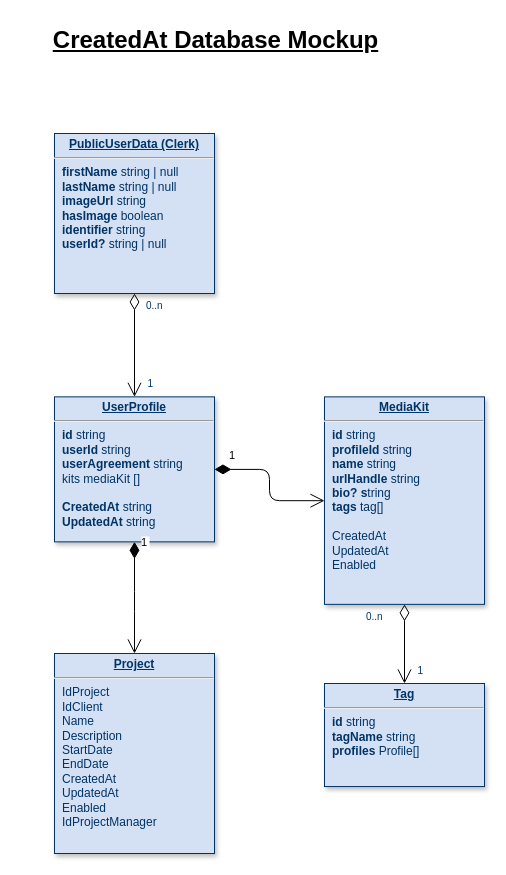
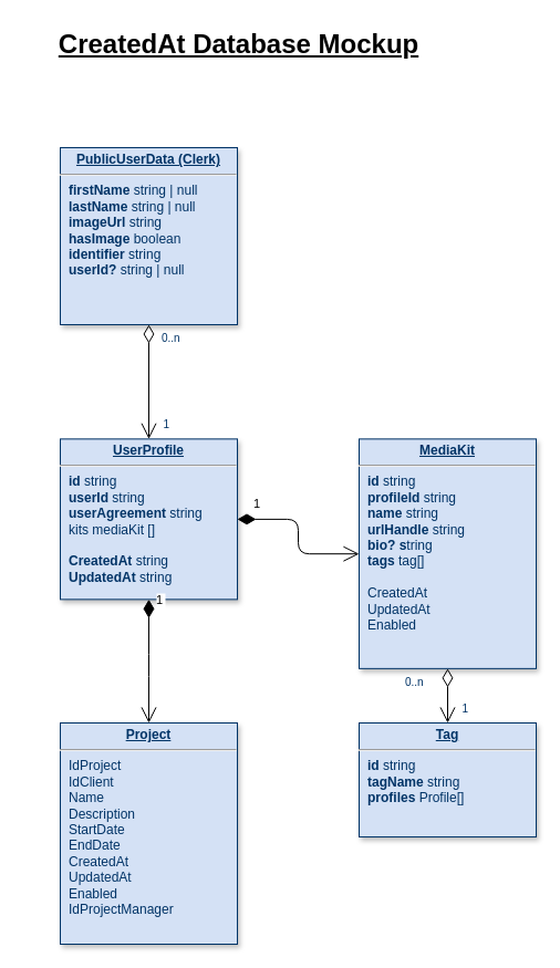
- <mxCell id="4" value="&lt;p style=&quot;margin: 4px 0px 0px; text-decoration: underline; text-align: center;&quot;&gt;&lt;strong&gt;Tag&lt;/strong&gt;&lt;/p&gt;&lt;hr&gt;&lt;p style=&quot;margin: 0px; margin-left: 8px;&quot;&gt;&lt;span style=&quot;background-color: initial;&quot;&gt;&lt;b&gt;id&lt;/b&gt;&amp;nbsp;string&lt;/span&gt;&lt;br&gt;&lt;/p&gt;&lt;p style=&quot;margin: 0px; margin-left: 8px;&quot;&gt;&lt;b&gt;tagName&lt;/b&gt;&amp;nbsp;string&lt;/p&gt;&lt;p style=&quot;margin: 0px; margin-left: 8px;&quot;&gt;&lt;b&gt;profiles&amp;nbsp;&lt;/b&gt;Profile[]&lt;/p&gt;" style="verticalAlign=top;align=left;overflow=fill;fontSize=12;fontFamily=Helvetica;html=1;strokeColor=#003366;shadow=1;fillColor=#D4E1F5;fontColor=#003366" parent="1" vertex="1"><mxGeometry x="324" y="683" width="160" height="103.04" as="geometry" /></mxCell>
+ <mxCell id="4" value="&lt;p style=&quot;margin: 4px 0px 0px; text-decoration: underline; text-align: center;&quot;&gt;&lt;strong&gt;Tag&lt;/strong&gt;&lt;/p&gt;&lt;hr&gt;&lt;p style=&quot;margin: 0px; margin-left: 8px;&quot;&gt;&lt;span style=&quot;background-color: initial;&quot;&gt;&lt;b&gt;id&lt;/b&gt;&amp;nbsp;string&lt;/span&gt;&lt;br&gt;&lt;/p&gt;&lt;p style=&quot;margin: 0px; margin-left: 8px;&quot;&gt;&lt;b&gt;tagName&lt;/b&gt;&amp;nbsp;string&lt;/p&gt;&lt;p style=&quot;margin: 0px; margin-left: 8px;&quot;&gt;&lt;b&gt;profiles&amp;nbsp;&lt;/b&gt;Profile[]&lt;/p&gt;" style="verticalAlign=top;align=left;overflow=fill;fontSize=12;fontFamily=Helvetica;html=1;strokeColor=#003366;shadow=1;fillColor=#D4E1F5;fontColor=#003366" parent="1" vertex="1"><mxGeometry x="324" y="653" width="160" height="103.04" as="geometry" /></mxCell>
